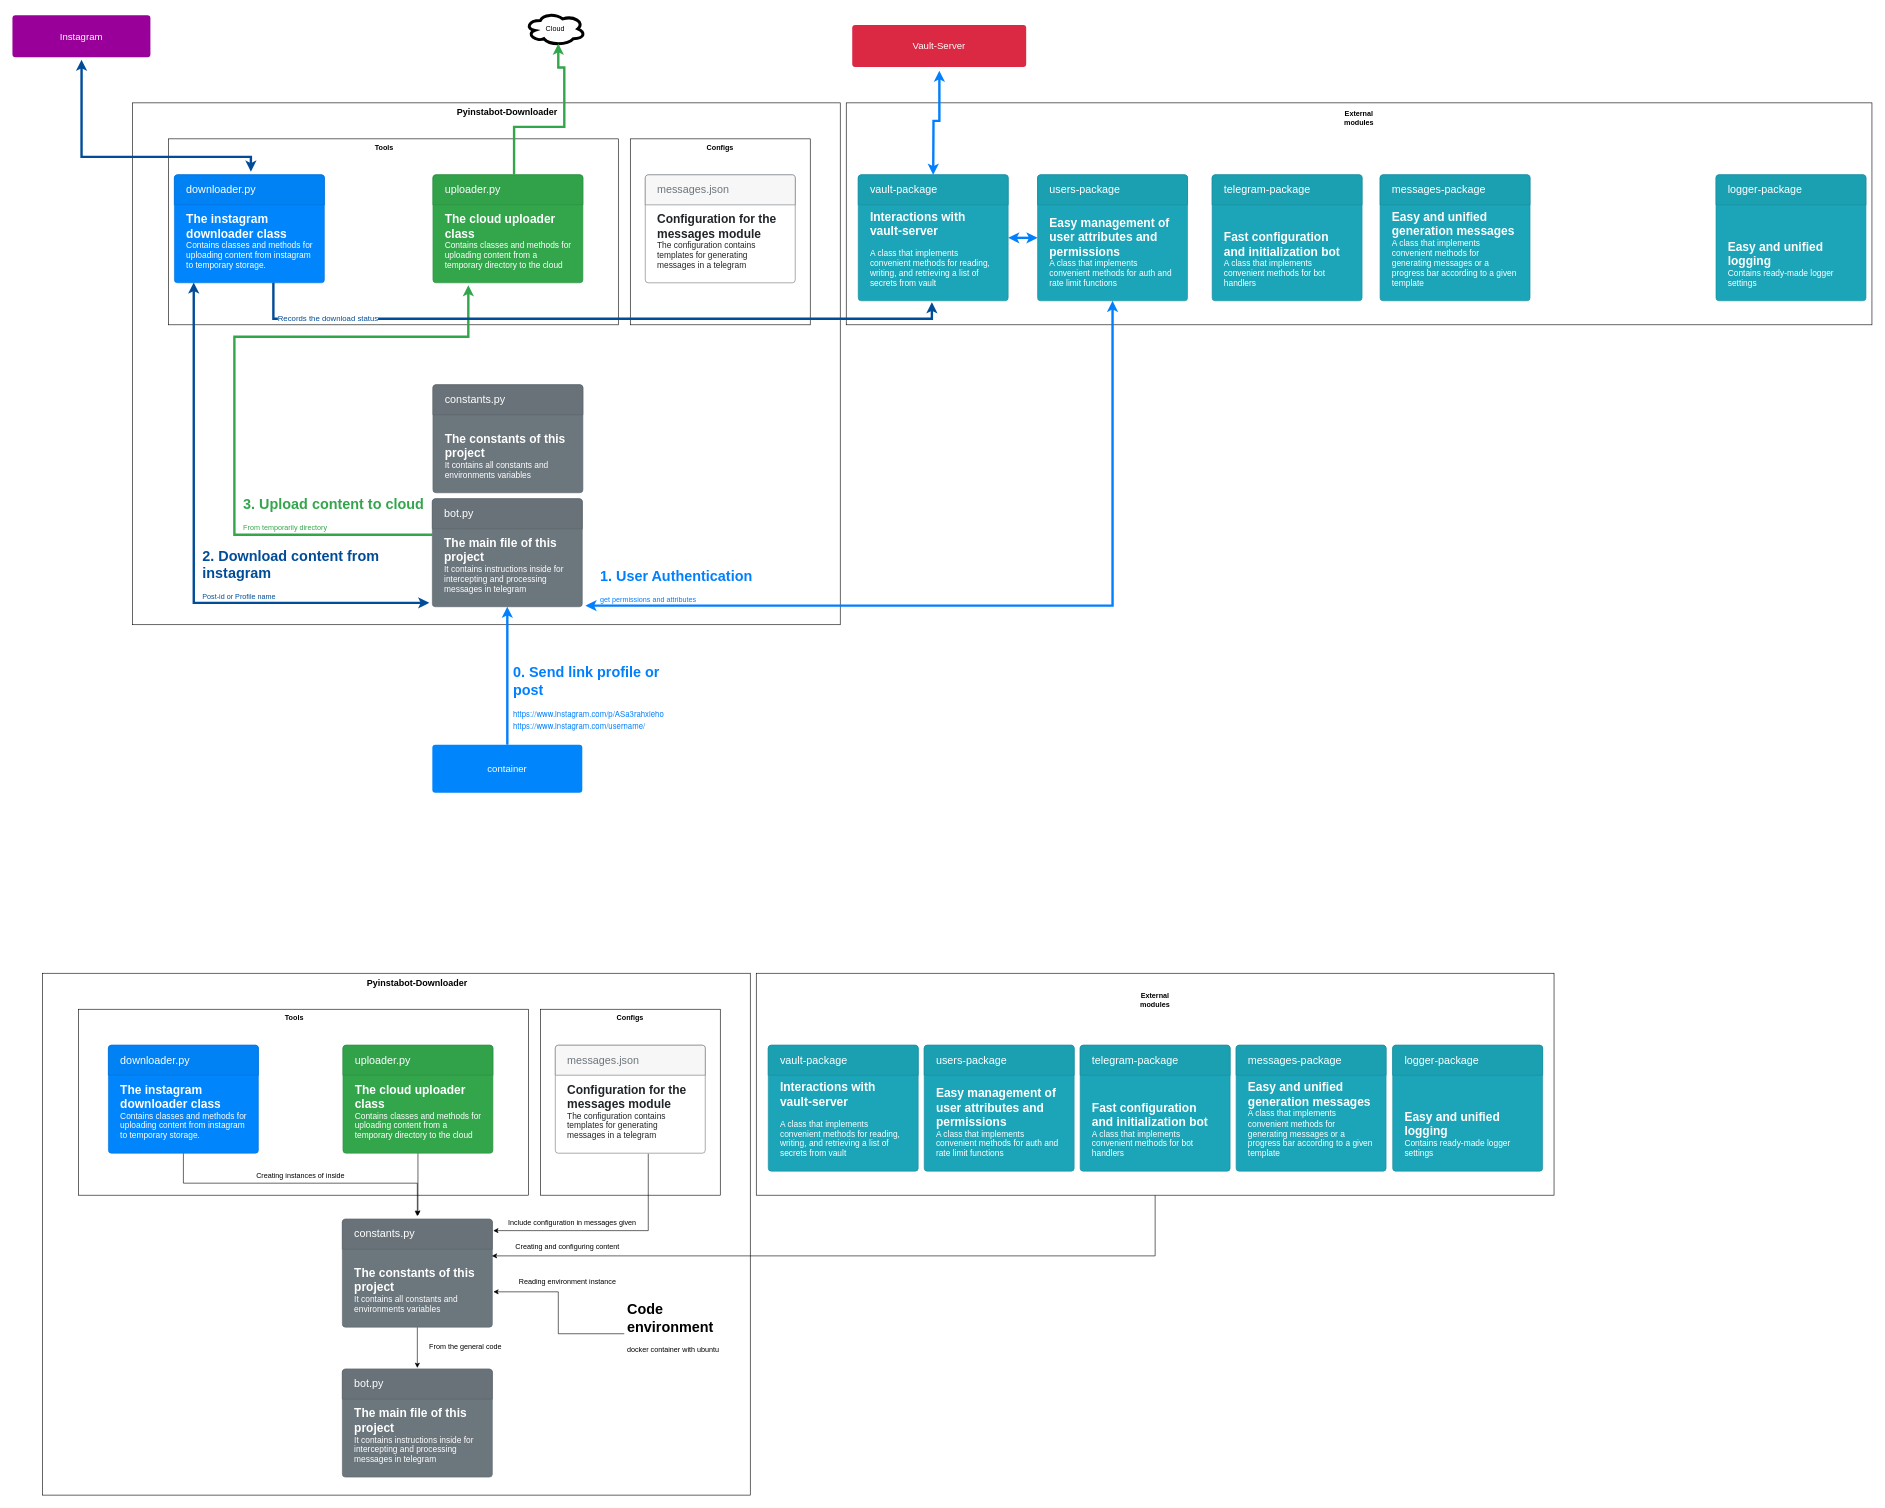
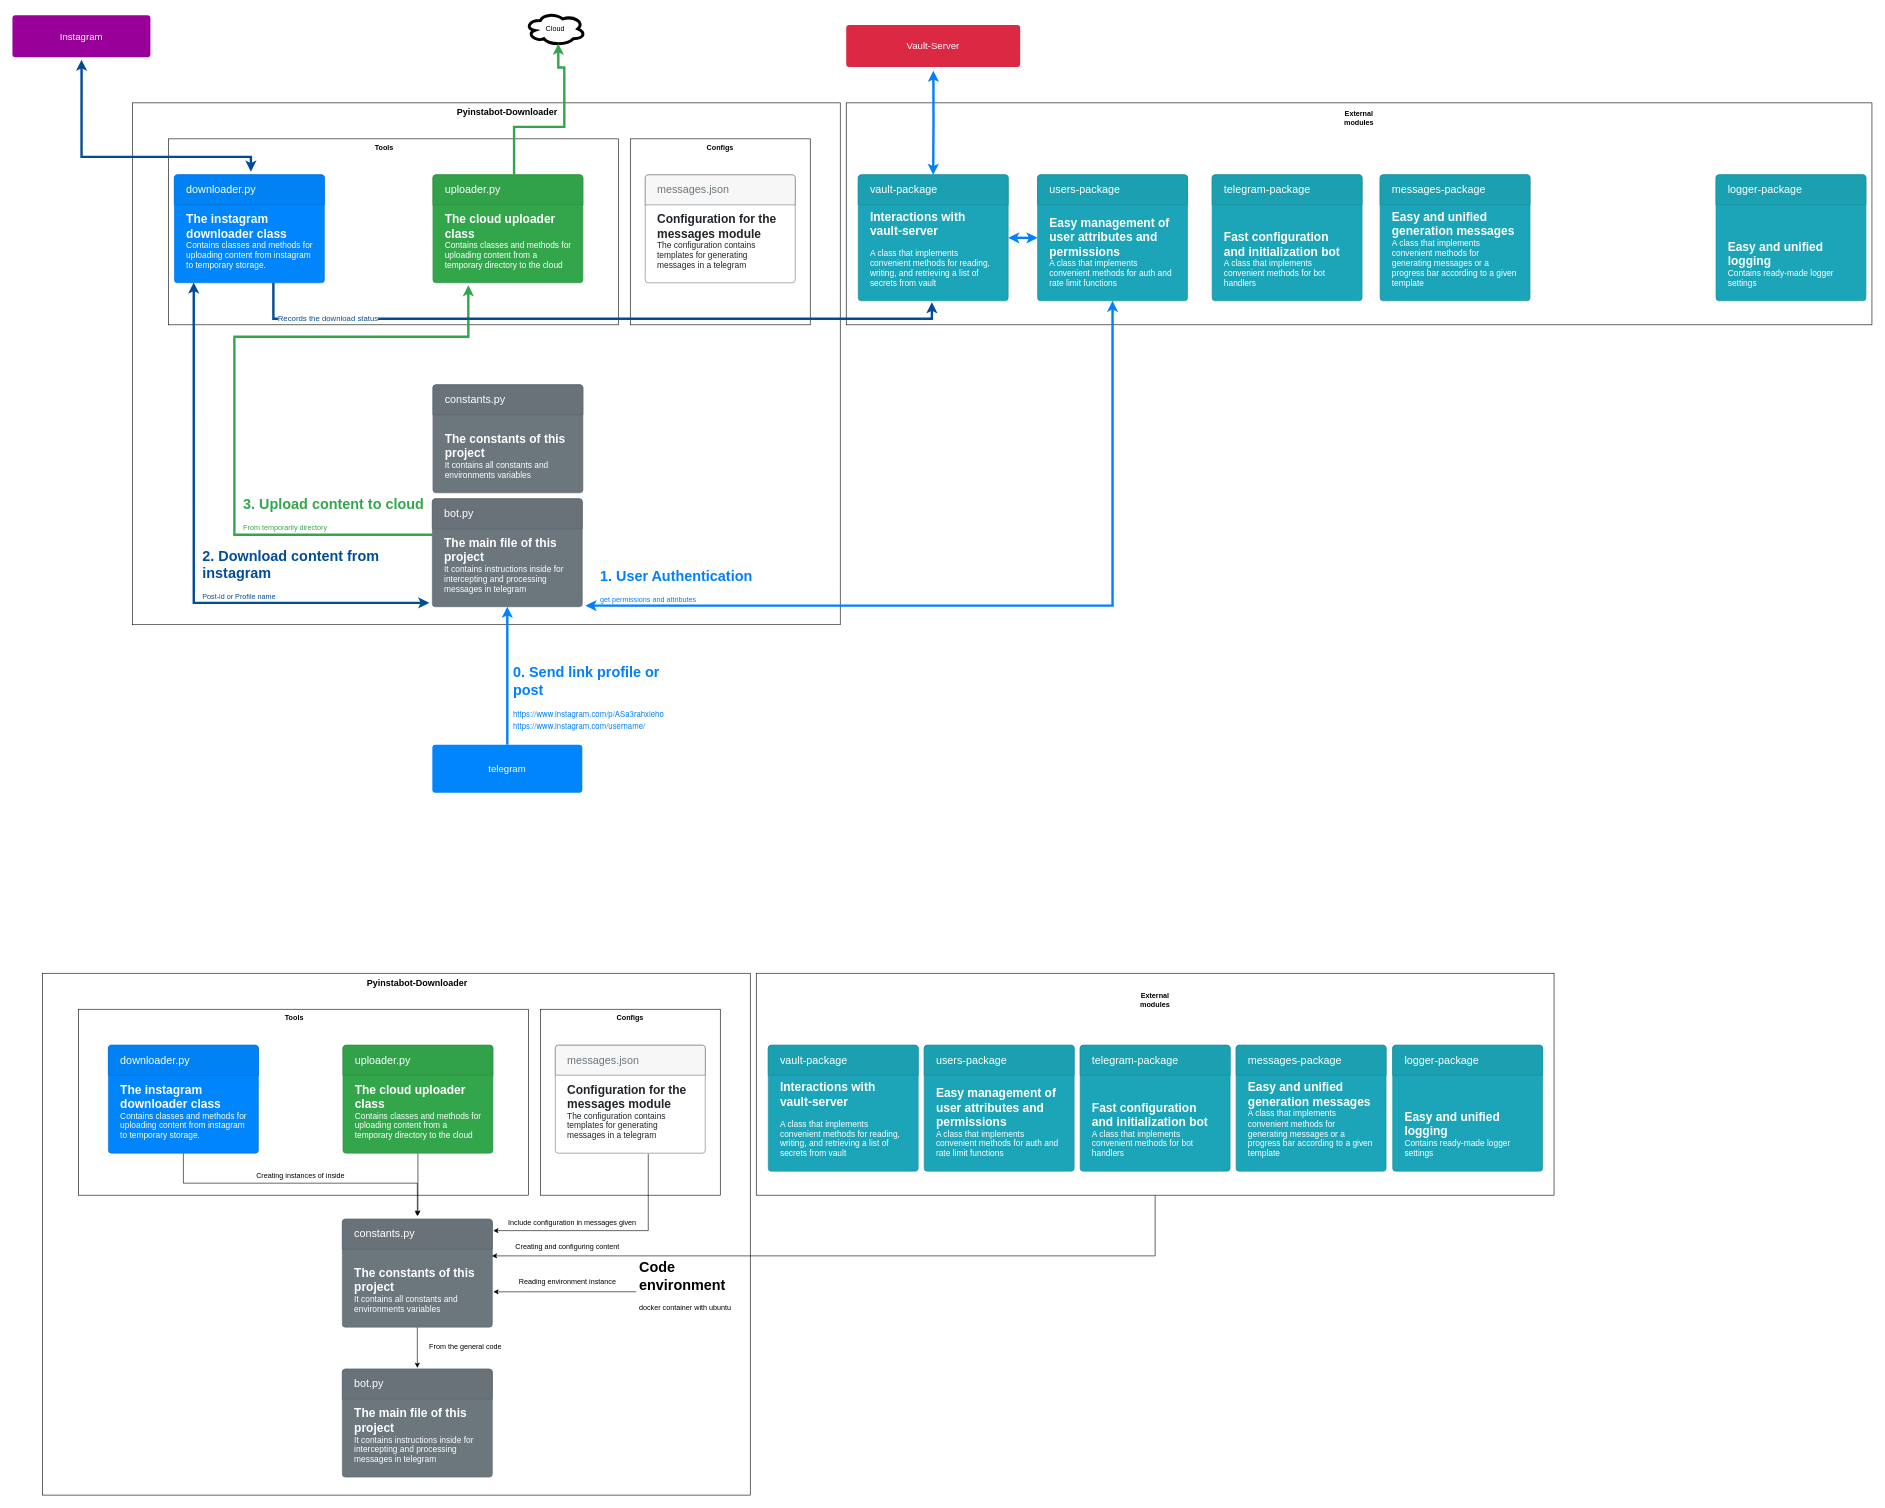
- <mxCell id="32" value="Vault-Server" style="html=1;shadow=0;dashed=0;shape=mxgraph.bootstrap.rrect;rSize=5;strokeColor=none;strokeWidth=1;fillColor=#DB2843;fontColor=#FFFFFF;whiteSpace=wrap;align=center;verticalAlign=middle;spacingLeft=0;fontStyle=0;fontSize=16;spacing=5;" parent="1" vertex="1"><mxGeometry x="1420" y="41" width="290" height="70" as="geometry" /></mxCell>
+ <mxCell id="32" value="Vault-Server" style="html=1;shadow=0;dashed=0;shape=mxgraph.bootstrap.rrect;rSize=5;strokeColor=none;strokeWidth=1;fillColor=#DB2843;fontColor=#FFFFFF;whiteSpace=wrap;align=center;verticalAlign=middle;spacingLeft=0;fontStyle=0;fontSize=16;spacing=5;" parent="1" vertex="1"><mxGeometry x="1410" y="41" width="290" height="70" as="geometry" /></mxCell>
- <mxCell id="35" value="container" style="html=1;shadow=0;dashed=0;shape=mxgraph.bootstrap.rrect;rSize=5;strokeColor=none;strokeWidth=1;fillColor=#0085FC;fontColor=#FFFFFF;whiteSpace=wrap;align=center;verticalAlign=middle;spacingLeft=0;fontStyle=0;fontSize=16;spacing=5;" parent="1" vertex="1"><mxGeometry x="720" y="1241" width="250" height="80" as="geometry" /></mxCell>
+ <mxCell id="35" value="telegram" style="html=1;shadow=0;dashed=0;shape=mxgraph.bootstrap.rrect;rSize=5;strokeColor=none;strokeWidth=1;fillColor=#0085FC;fontColor=#FFFFFF;whiteSpace=wrap;align=center;verticalAlign=middle;spacingLeft=0;fontStyle=0;fontSize=16;spacing=5;" parent="1" vertex="1"><mxGeometry x="720" y="1241" width="250" height="80" as="geometry" /></mxCell>
- <mxCell id="63" value="&lt;h1&gt;Code environment&lt;/h1&gt;&lt;p&gt;docker container with ubuntu&lt;/p&gt;" style="text;html=1;strokeColor=none;fillColor=none;spacing=5;spacingTop=-20;whiteSpace=wrap;overflow=hidden;rounded=0;" vertex="1" parent="1"><mxGeometry x="1040" y="2163" width="190" height="120" as="geometry" /></mxCell>
+ <mxCell id="63" value="&lt;h1&gt;Code environment&lt;/h1&gt;&lt;p&gt;docker container with ubuntu&lt;/p&gt;" style="text;html=1;strokeColor=none;fillColor=none;spacing=5;spacingTop=-20;whiteSpace=wrap;overflow=hidden;rounded=0;" vertex="1" parent="1"><mxGeometry x="1060" y="2093" width="190" height="120" as="geometry" /></mxCell>
